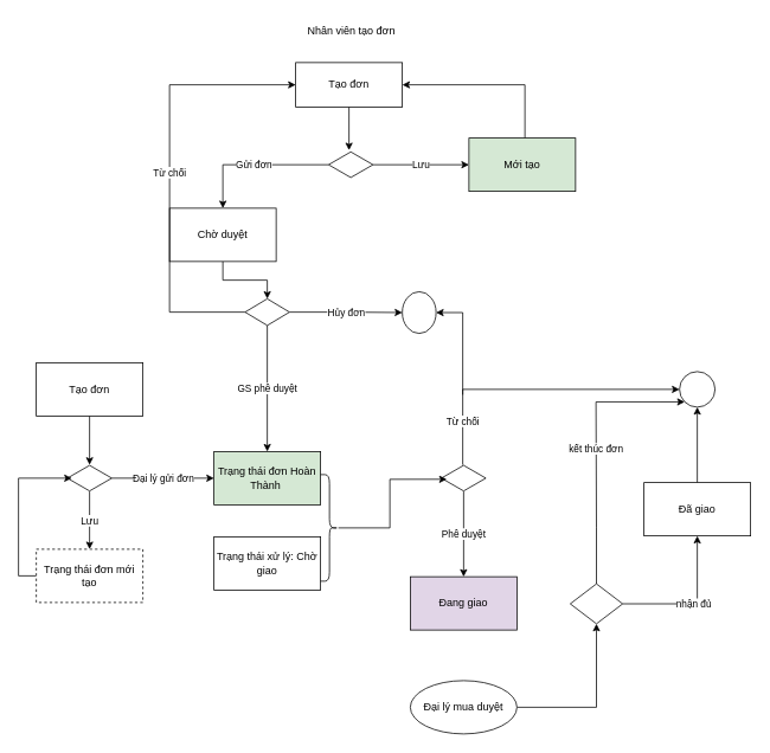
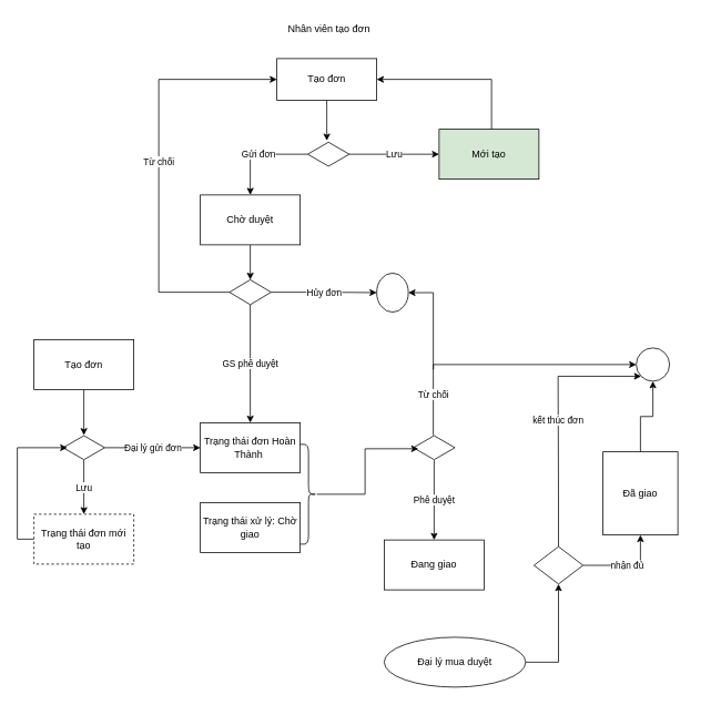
- <mxCell id="25" value="Chờ duyệt" style="whiteSpace=wrap;html=1;" parent="1" vertex="1"><mxGeometry x="190" y="234" width="120" height="60" as="geometry" /></mxCell>
+ <mxCell id="25" value="Chờ duyệt" style="whiteSpace=wrap;html=1;" parent="1" vertex="1"><mxGeometry x="240" y="234" width="120" height="60" as="geometry" /></mxCell>
- <mxCell id="4" value="Trạng thái đơn Hoàn Thành&amp;nbsp;" style="rounded=0;whiteSpace=wrap;html=1;fillColor=#d5e8d4;" parent="1" vertex="1"><mxGeometry x="240" y="508" width="120" height="60" as="geometry" /></mxCell>
+ <mxCell id="4" value="Trạng thái đơn Hoàn Thành&amp;nbsp;" style="rounded=0;whiteSpace=wrap;html=1;" parent="1" vertex="1"><mxGeometry x="240" y="508" width="120" height="60" as="geometry" /></mxCell>
- <mxCell id="7" value="Đã giao" style="whiteSpace=wrap;html=1;rounded=0;" parent="1" vertex="1"><mxGeometry x="724" y="543" width="120" height="60" as="geometry" /></mxCell>
+ <mxCell id="7" value="Đã giao" style="whiteSpace=wrap;html=1;rounded=0;" parent="1" vertex="1"><mxGeometry x="724" y="543" width="90" height="100" as="geometry" /></mxCell>
- <mxCell id="5" value="Đang giao" style="rounded=0;whiteSpace=wrap;html=1;fillColor=#e1d5e7;" parent="1" vertex="1"><mxGeometry x="461" y="649" width="120" height="60" as="geometry" /></mxCell>
+ <mxCell id="5" value="Đang giao" style="rounded=0;whiteSpace=wrap;html=1;" parent="1" vertex="1"><mxGeometry x="461" y="649" width="120" height="60" as="geometry" /></mxCell>
- <mxCell id="40" value="Đại lý mua duyệt" style="ellipse;whiteSpace=wrap;html=1;rounded=0;" vertex="1" parent="1"><mxGeometry x="461" y="766" width="120" height="60" as="geometry" /></mxCell>
+ <mxCell id="40" value="Đại lý mua duyệt" style="ellipse;whiteSpace=wrap;html=1;rounded=0;" vertex="1" parent="1"><mxGeometry x="461" y="766" width="170" height="60" as="geometry" /></mxCell>
